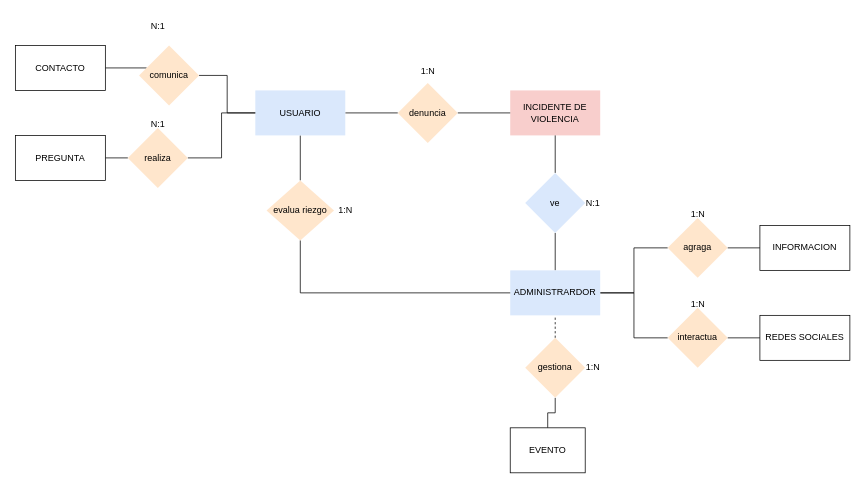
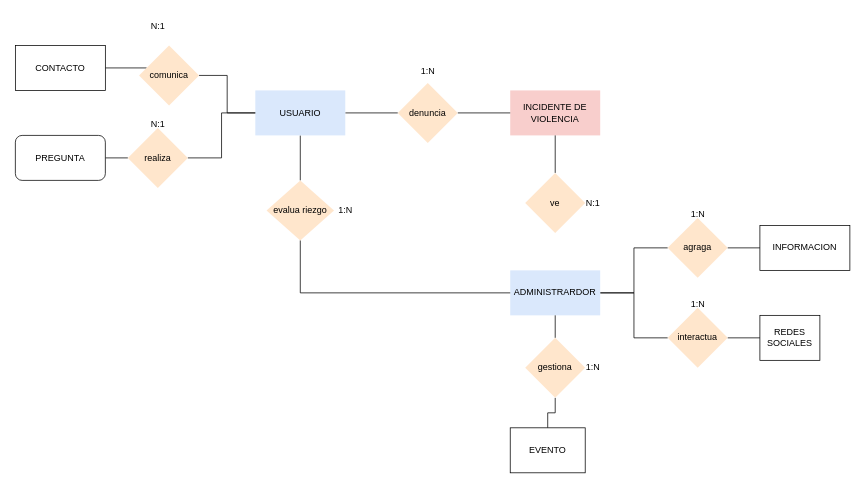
- <mxCell id="18" value="PREGUNTA" style="rounded=0;whiteSpace=wrap;html=1;" vertex="1" parent="1"><mxGeometry x="20" y="180" width="120" height="60" as="geometry" /></mxCell>
+ <mxCell id="18" value="PREGUNTA" style="whiteSpace=wrap;html=1;rounded=1;" vertex="1" parent="1"><mxGeometry x="20" y="180" width="120" height="60" as="geometry" /></mxCell>
- <mxCell id="20" value="ve" style="rhombus;whiteSpace=wrap;html=1;fillColor=#dae8fc;strokeColor=none;" vertex="1" parent="1"><mxGeometry x="700" y="230" width="80" height="80" as="geometry" /></mxCell>
+ <mxCell id="20" value="ve" style="rhombus;whiteSpace=wrap;html=1;fillColor=#ffe6cc;strokeColor=none;" vertex="1" parent="1"><mxGeometry x="700" y="230" width="80" height="80" as="geometry" /></mxCell>
- <mxCell id="2" style="edgeStyle=orthogonalEdgeStyle;rounded=0;orthogonalLoop=1;jettySize=auto;html=1;exitX=0.5;exitY=0;exitDx=0;exitDy=0;entryX=0.5;entryY=1;entryDx=0;entryDy=0;endArrow=none;endFill=0;" edge="1" parent="1" source="5" target="20"><mxGeometry relative="1" as="geometry" /></mxCell>
- <mxCell id="23" style="edgeStyle=orthogonalEdgeStyle;rounded=0;orthogonalLoop=1;jettySize=auto;html=1;exitX=0.5;exitY=0;exitDx=0;exitDy=0;entryX=0.5;entryY=1;entryDx=0;entryDy=0;endArrow=none;endFill=0;dashed=1;" edge="1" parent="1" source="24" target="5"><mxGeometry relative="1" as="geometry" /></mxCell>
+ <mxCell id="23" style="edgeStyle=orthogonalEdgeStyle;rounded=0;orthogonalLoop=1;jettySize=auto;html=1;exitX=0.5;exitY=0;exitDx=0;exitDy=0;entryX=0.5;entryY=1;entryDx=0;entryDy=0;endArrow=none;endFill=0;" edge="1" parent="1" source="24" target="5"><mxGeometry relative="1" as="geometry" /></mxCell>
- <mxCell id="9" value="REDES SOCIALES " style="rounded=0;whiteSpace=wrap;html=1;" vertex="1" parent="1"><mxGeometry x="1013" y="420" width="120" height="60" as="geometry" /></mxCell>
+ <mxCell id="9" value="REDES SOCIALES " style="rounded=0;whiteSpace=wrap;html=1;" vertex="1" parent="1"><mxGeometry x="1013" y="420" width="80" height="60" as="geometry" /></mxCell>
